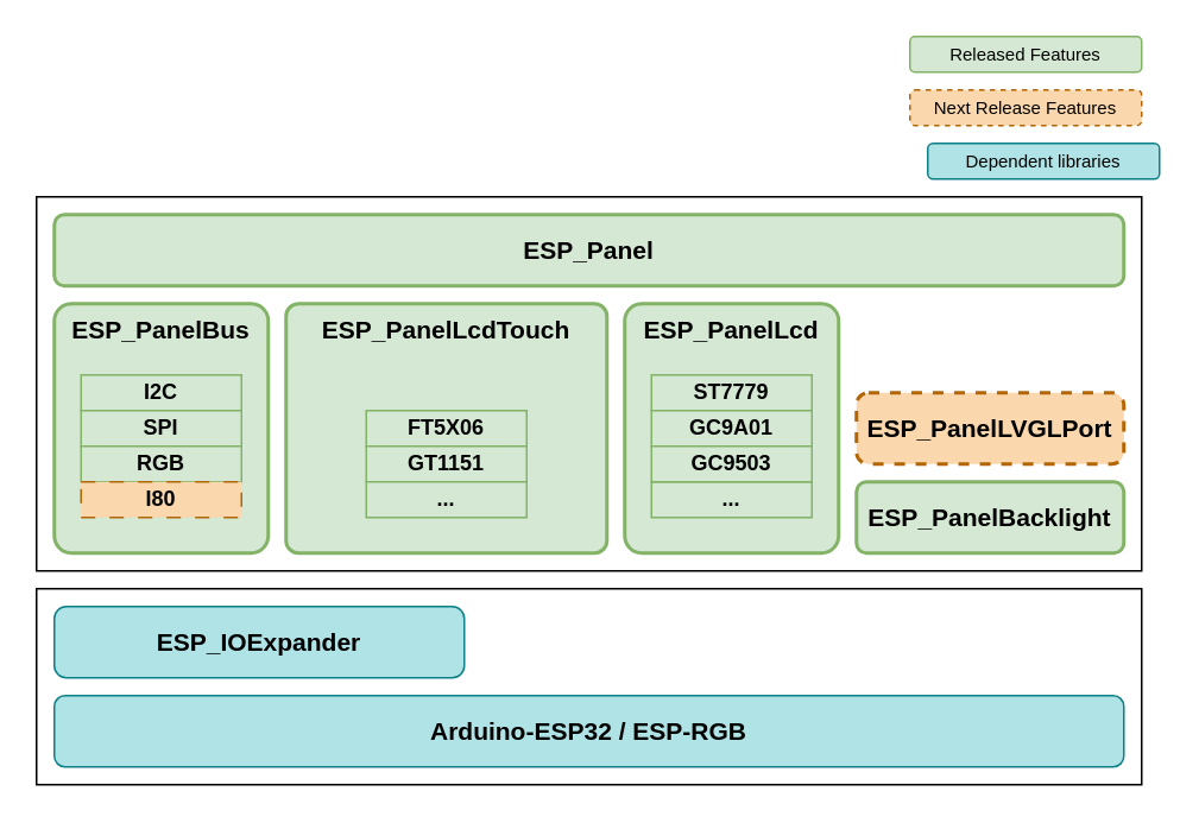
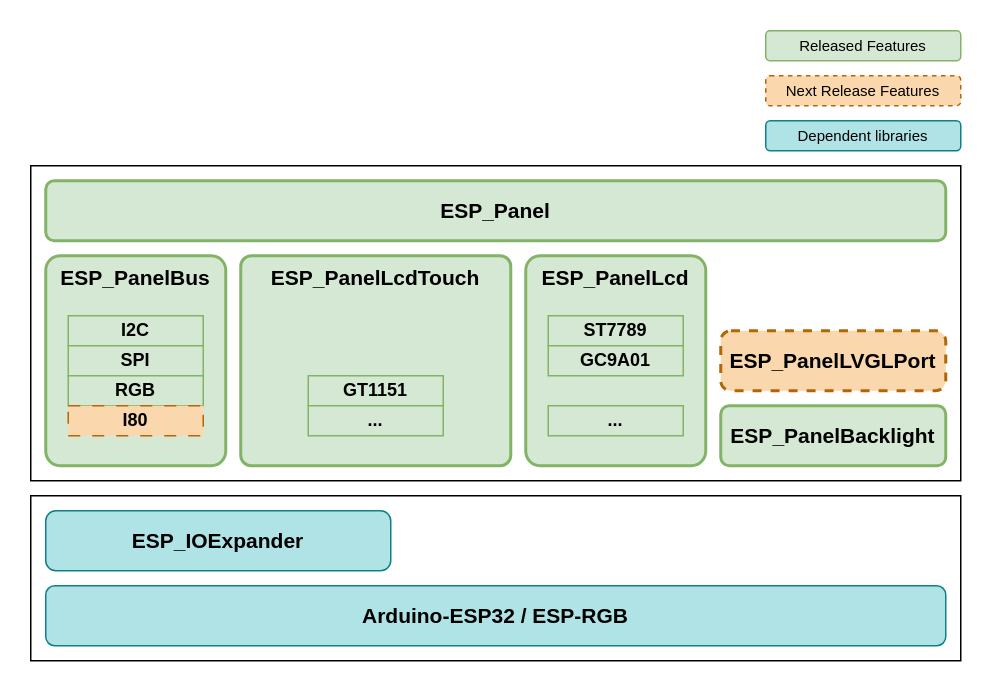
- <mxCell id="18" value="Dependent libraries" style="rounded=1;whiteSpace=wrap;html=1;labelBackgroundColor=none;fillColor=#b0e3e6;strokeColor=#0e8088;fontColor=#000000;fontSize=10;fontStyle=0" parent="1" vertex="1"><mxGeometry x="520" y="80" width="130" height="20" as="geometry" /></mxCell>
+ <mxCell id="18" value="Dependent libraries" style="rounded=1;whiteSpace=wrap;html=1;labelBackgroundColor=none;fillColor=#b0e3e6;strokeColor=#0e8088;fontColor=#000000;fontSize=10;fontStyle=0" parent="1" vertex="1"><mxGeometry x="510" y="80" width="130" height="20" as="geometry" /></mxCell>
- <mxCell id="20" value="&lt;b&gt;ST7779&lt;/b&gt;" style="rounded=0;whiteSpace=wrap;html=1;verticalAlign=middle;fillColor=#D5E8D4;strokeColor=#82B366;fontColor=#000000;" parent="1" vertex="1"><mxGeometry x="365" y="210" width="90" height="20" as="geometry" /></mxCell>
+ <mxCell id="20" value="&lt;b&gt;ST7789&lt;/b&gt;" style="rounded=0;whiteSpace=wrap;html=1;verticalAlign=middle;fillColor=#D5E8D4;strokeColor=#82B366;fontColor=#000000;" parent="1" vertex="1"><mxGeometry x="365" y="210" width="90" height="20" as="geometry" /></mxCell>
- <mxCell id="10" value="&lt;b&gt;FT5X06&lt;/b&gt;" style="rounded=0;whiteSpace=wrap;html=1;verticalAlign=middle;fillColor=#D5E8D4;strokeColor=#82B366;fontColor=#000000;" parent="1" vertex="1"><mxGeometry x="205" y="230" width="90" height="20" as="geometry" /></mxCell>
- <mxCell id="24" value="&lt;b&gt;GC9503&lt;/b&gt;" style="rounded=0;whiteSpace=wrap;html=1;verticalAlign=middle;fillColor=#D5E8D4;strokeColor=#82B366;fontColor=#000000;" parent="1" vertex="1"><mxGeometry x="365" y="250" width="90" height="20" as="geometry" /></mxCell>
